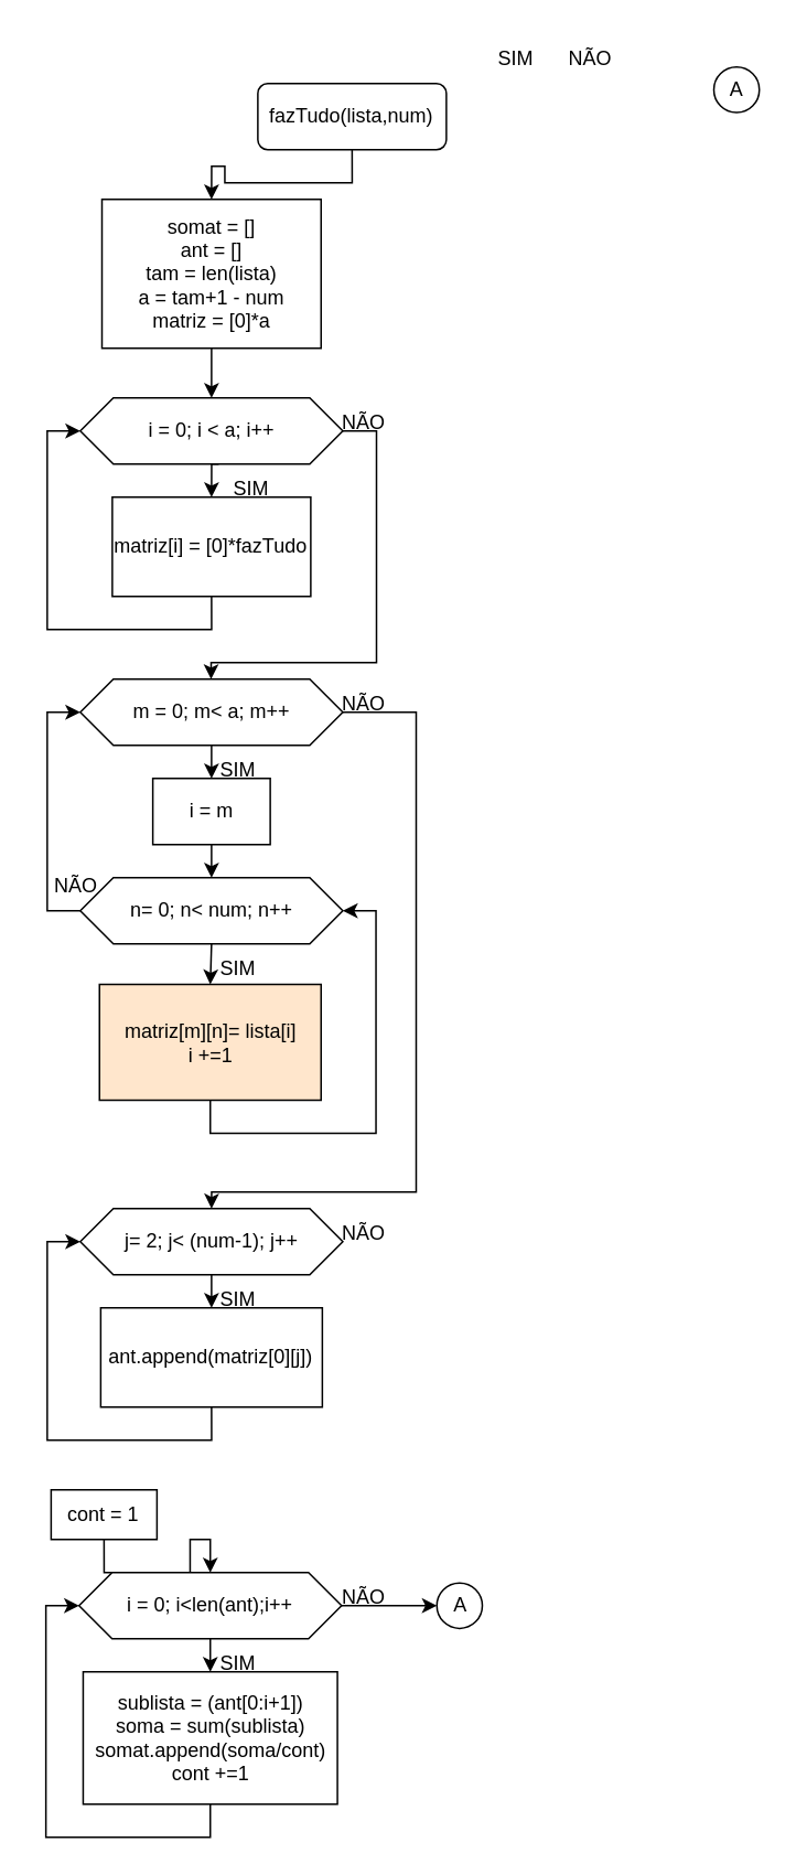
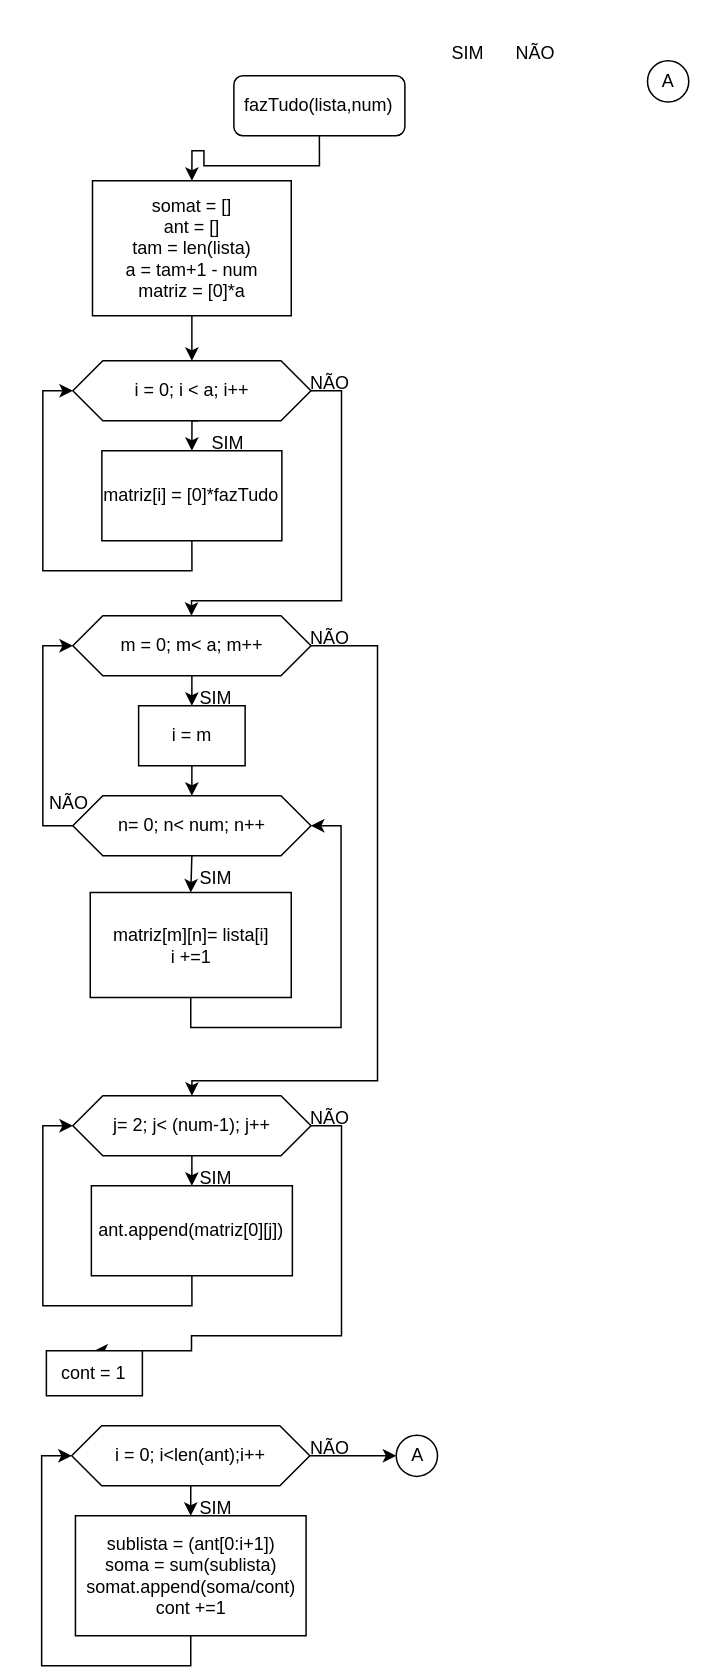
- <mxCell id="24" value="matriz[m][n]= lista[i]&lt;br&gt;i +=1" style="rounded=0;whiteSpace=wrap;html=1;fillColor=#ffe6cc;" vertex="1" parent="1"><mxGeometry x="59.5" y="594.5" width="134" height="70" as="geometry" /></mxCell>
+ <mxCell id="24" value="matriz[m][n]= lista[i]&lt;br&gt;i +=1" style="rounded=0;whiteSpace=wrap;html=1;" vertex="1" parent="1"><mxGeometry x="59.5" y="594.5" width="134" height="70" as="geometry" /></mxCell>
+ <mxCell id="30" style="edgeStyle=orthogonalEdgeStyle;rounded=0;orthogonalLoop=1;jettySize=auto;html=1;exitX=1;exitY=0.5;exitDx=0;exitDy=0;entryX=0.5;entryY=0;entryDx=0;entryDy=0;" edge="1" parent="1" source="31" target="36"><mxGeometry relative="1" as="geometry"><Array as="points"><mxPoint x="227" y="750" /><mxPoint x="227" y="890" /><mxPoint x="127" y="890" /></Array></mxGeometry></mxCell>
- <mxCell id="35" style="edgeStyle=orthogonalEdgeStyle;rounded=0;orthogonalLoop=1;jettySize=auto;html=1;exitX=0.5;exitY=1;exitDx=0;exitDy=0;entryX=0.5;entryY=0;entryDx=0;entryDy=0;" edge="1" parent="1" source="36" target="40"><mxGeometry relative="1" as="geometry" /></mxCell>
